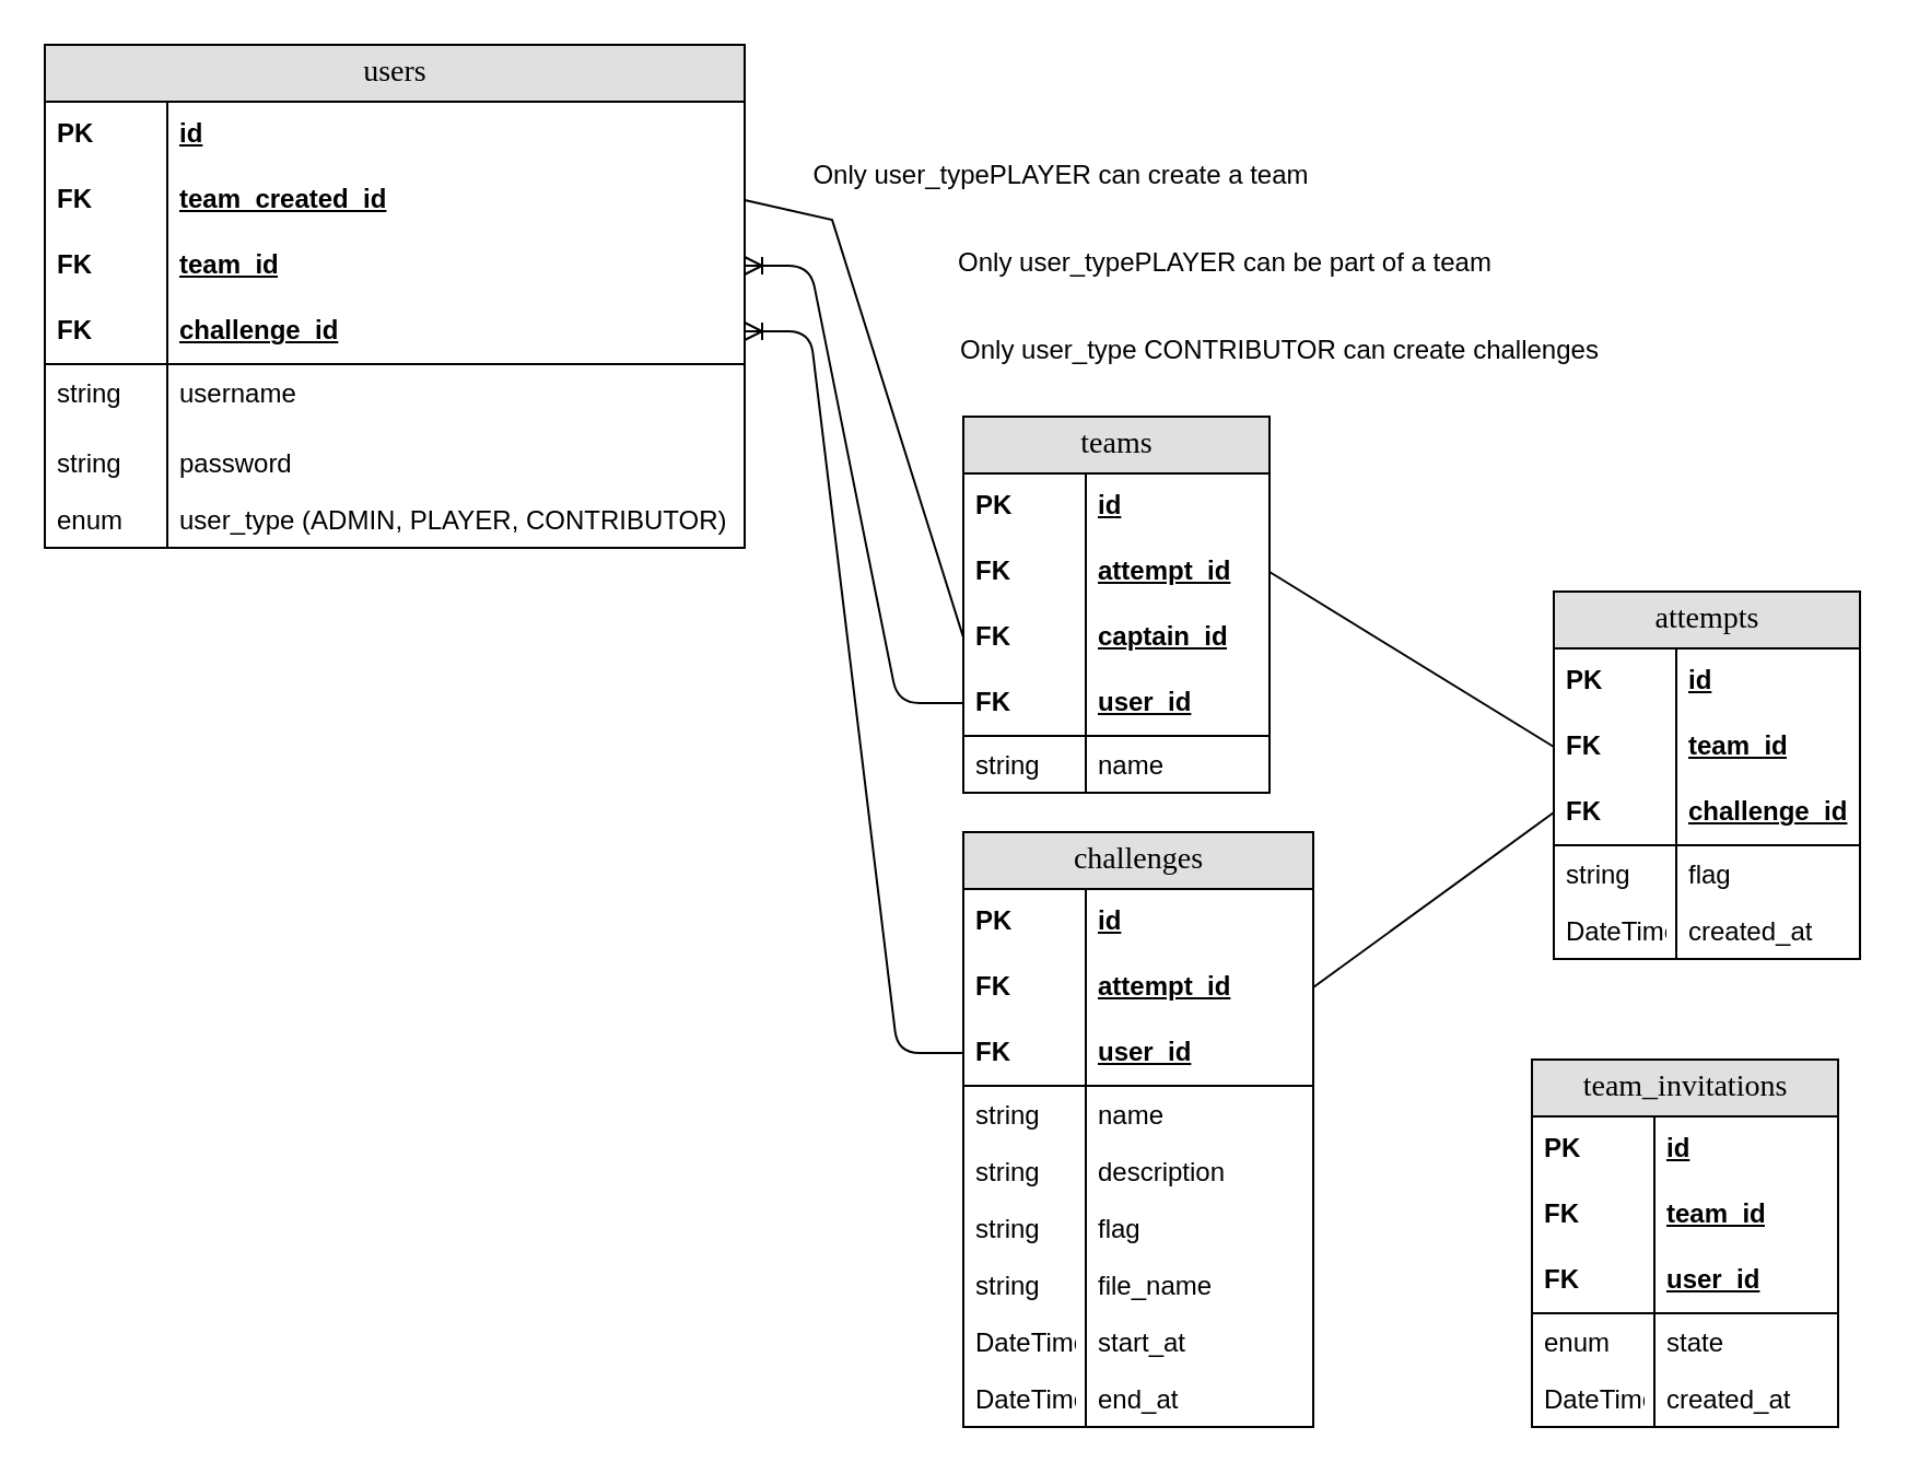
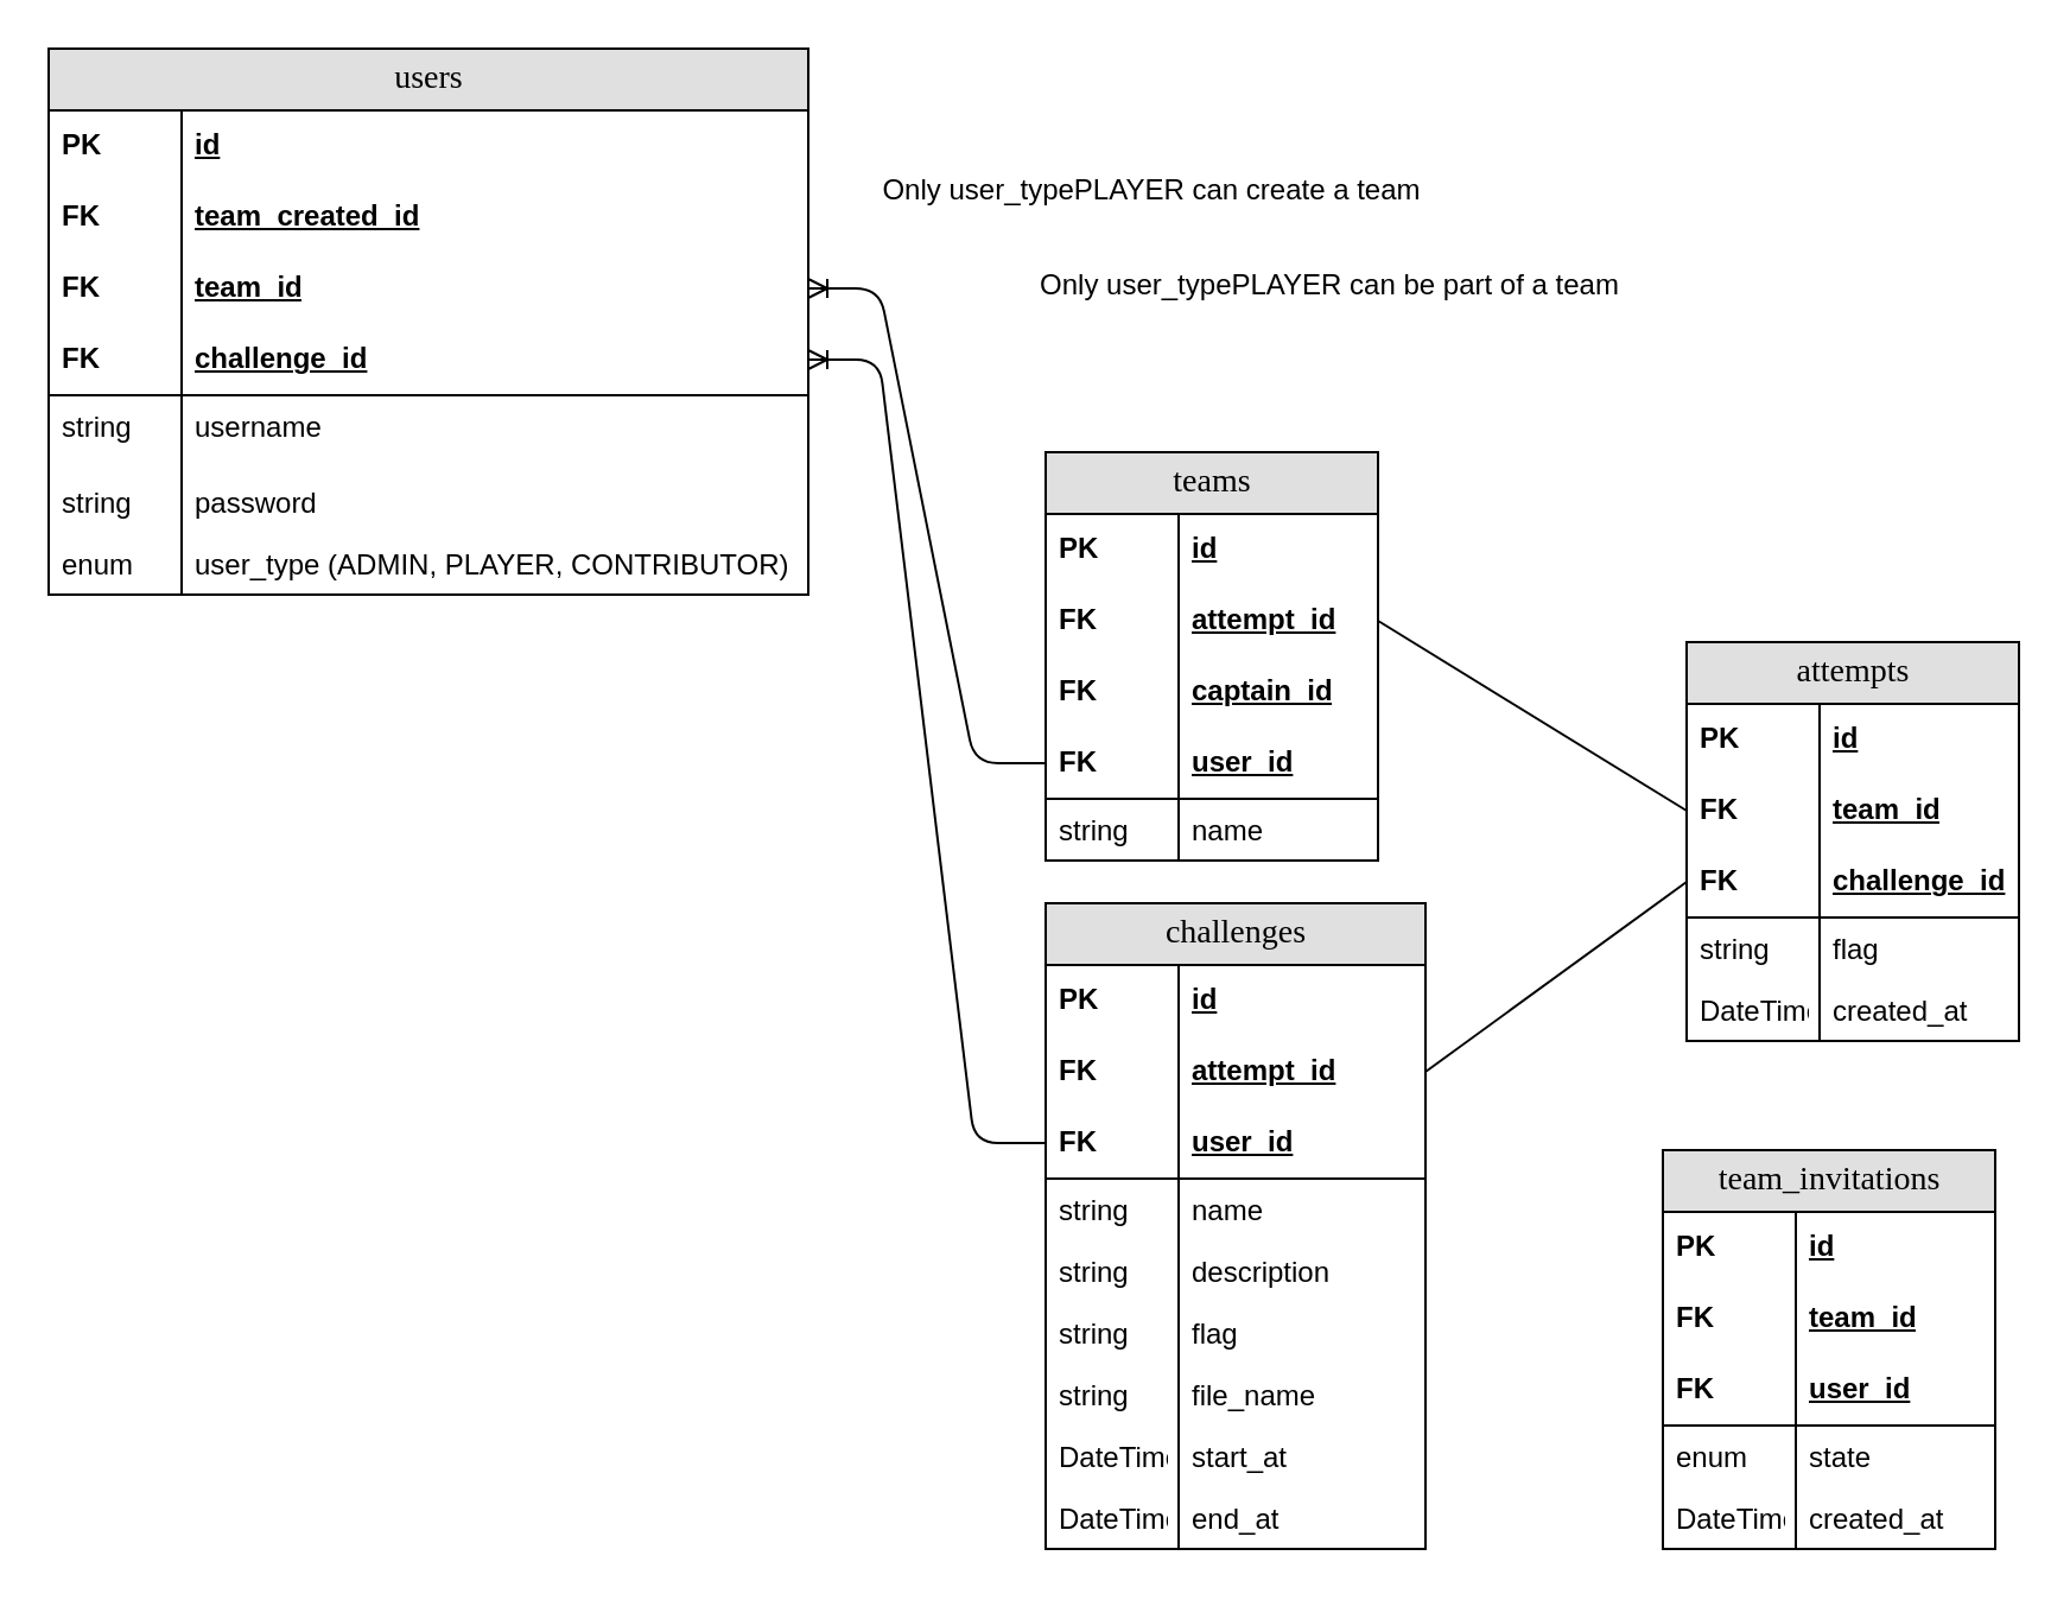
- <mxCell id="5" value="Only user_type CONTRIBUTOR can create challenges" style="text;html=1;strokeColor=none;fillColor=none;align=center;verticalAlign=middle;whiteSpace=wrap;rounded=0;" parent="1" vertex="1"><mxGeometry x="430" y="150" width="310" height="20" as="geometry" /></mxCell>
- <mxCell id="4" value="" style="endArrow=none;html=1;rounded=0;exitX=1;exitY=0.5;exitDx=0;exitDy=0;entryX=0;entryY=0.5;entryDx=0;entryDy=0;" parent="1" source="13" target="41" edge="1"><mxGeometry relative="1" as="geometry"><mxPoint x="780" y="270" as="sourcePoint" /><mxPoint x="940" y="270" as="targetPoint" /><Array as="points"><mxPoint x="380" y="100" /></Array></mxGeometry></mxCell>
